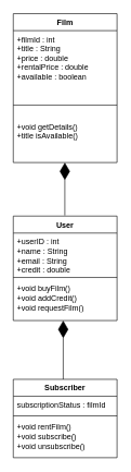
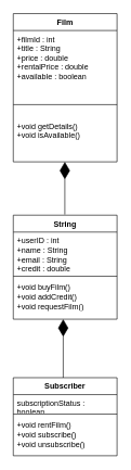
- <mxCell id="5" value="+void getDetails()&lt;div&gt;+title isAvailable()&lt;/div&gt;" style="text;strokeColor=none;fillColor=none;align=left;verticalAlign=top;spacingLeft=4;spacingRight=4;overflow=hidden;rotatable=0;points=[[0,0.5],[1,0.5]];portConstraint=eastwest;whiteSpace=wrap;html=1;" vertex="1" parent="2"><mxGeometry y="160" width="160" height="68" as="geometry" /></mxCell>
+ <mxCell id="5" value="+void getDetails()&lt;div&gt;+void isAvailable()&lt;/div&gt;" style="text;strokeColor=none;fillColor=none;align=left;verticalAlign=top;spacingLeft=4;spacingRight=4;overflow=hidden;rotatable=0;points=[[0,0.5],[1,0.5]];portConstraint=eastwest;whiteSpace=wrap;html=1;" vertex="1" parent="2"><mxGeometry y="160" width="160" height="68" as="geometry" /></mxCell>
- <mxCell id="7" value="User" style="swimlane;fontStyle=1;align=center;verticalAlign=top;childLayout=stackLayout;horizontal=1;startSize=26;horizontalStack=0;resizeParent=1;resizeParentMax=0;resizeLast=0;collapsible=1;marginBottom=0;whiteSpace=wrap;html=1;" vertex="1" parent="1"><mxGeometry x="20" y="330" width="160" height="160" as="geometry" /></mxCell>
+ <mxCell id="7" value="String" style="swimlane;fontStyle=1;align=center;verticalAlign=top;childLayout=stackLayout;horizontal=1;startSize=26;horizontalStack=0;resizeParent=1;resizeParentMax=0;resizeLast=0;collapsible=1;marginBottom=0;whiteSpace=wrap;html=1;" vertex="1" parent="1"><mxGeometry x="20" y="330" width="160" height="160" as="geometry" /></mxCell>
- <mxCell id="13" value="subscriptionStatus : filmId" style="text;strokeColor=none;fillColor=none;align=left;verticalAlign=top;spacingLeft=4;spacingRight=4;overflow=hidden;rotatable=0;points=[[0,0.5],[1,0.5]];portConstraint=eastwest;whiteSpace=wrap;html=1;" vertex="1" parent="12"><mxGeometry y="26" width="160" height="26" as="geometry" /></mxCell>
+ <mxCell id="13" value="subscriptionStatus : boolean" style="text;strokeColor=none;fillColor=none;align=left;verticalAlign=top;spacingLeft=4;spacingRight=4;overflow=hidden;rotatable=0;points=[[0,0.5],[1,0.5]];portConstraint=eastwest;whiteSpace=wrap;html=1;" vertex="1" parent="12"><mxGeometry y="26" width="160" height="26" as="geometry" /></mxCell>
